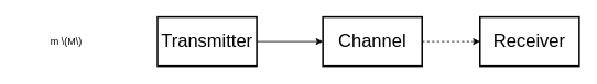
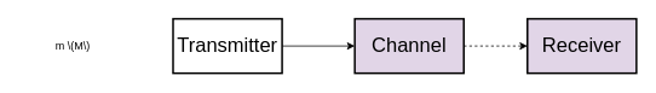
- <mxCell id="5" value="&lt;font style=&quot;font-size: 22px;&quot;&gt;Channel&lt;/font&gt;" style="rounded=0;whiteSpace=wrap;html=1;strokeWidth=2;" vertex="1" parent="1"><mxGeometry x="390" y="20" width="120" height="60" as="geometry" /></mxCell>
+ <mxCell id="5" value="&lt;font style=&quot;font-size: 22px;&quot;&gt;Channel&lt;/font&gt;" style="rounded=0;whiteSpace=wrap;html=1;strokeWidth=2;fillColor=#e1d5e7;" vertex="1" parent="1"><mxGeometry x="390" y="20" width="120" height="60" as="geometry" /></mxCell>
- <mxCell id="6" value="&lt;font style=&quot;font-size: 22px;&quot;&gt;Receiver&lt;/font&gt;" style="rounded=0;whiteSpace=wrap;html=1;strokeWidth=2;" vertex="1" parent="1"><mxGeometry x="580" y="20" width="120" height="60" as="geometry" /></mxCell>
+ <mxCell id="6" value="&lt;font style=&quot;font-size: 22px;&quot;&gt;Receiver&lt;/font&gt;" style="rounded=0;whiteSpace=wrap;html=1;strokeWidth=2;fillColor=#e1d5e7;" vertex="1" parent="1"><mxGeometry x="580" y="20" width="120" height="60" as="geometry" /></mxCell>
